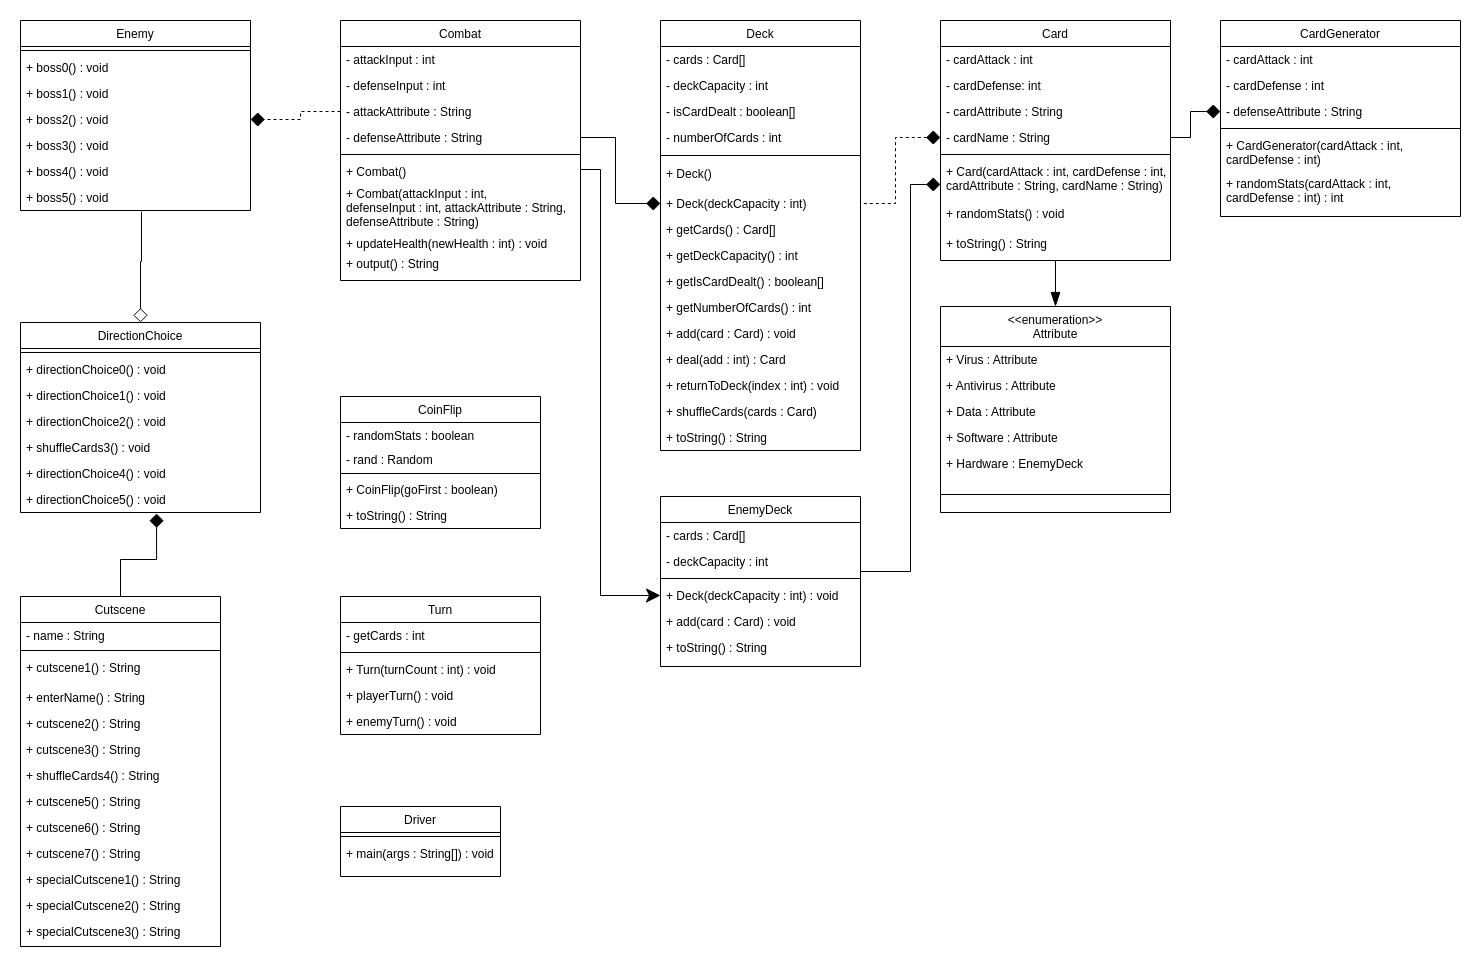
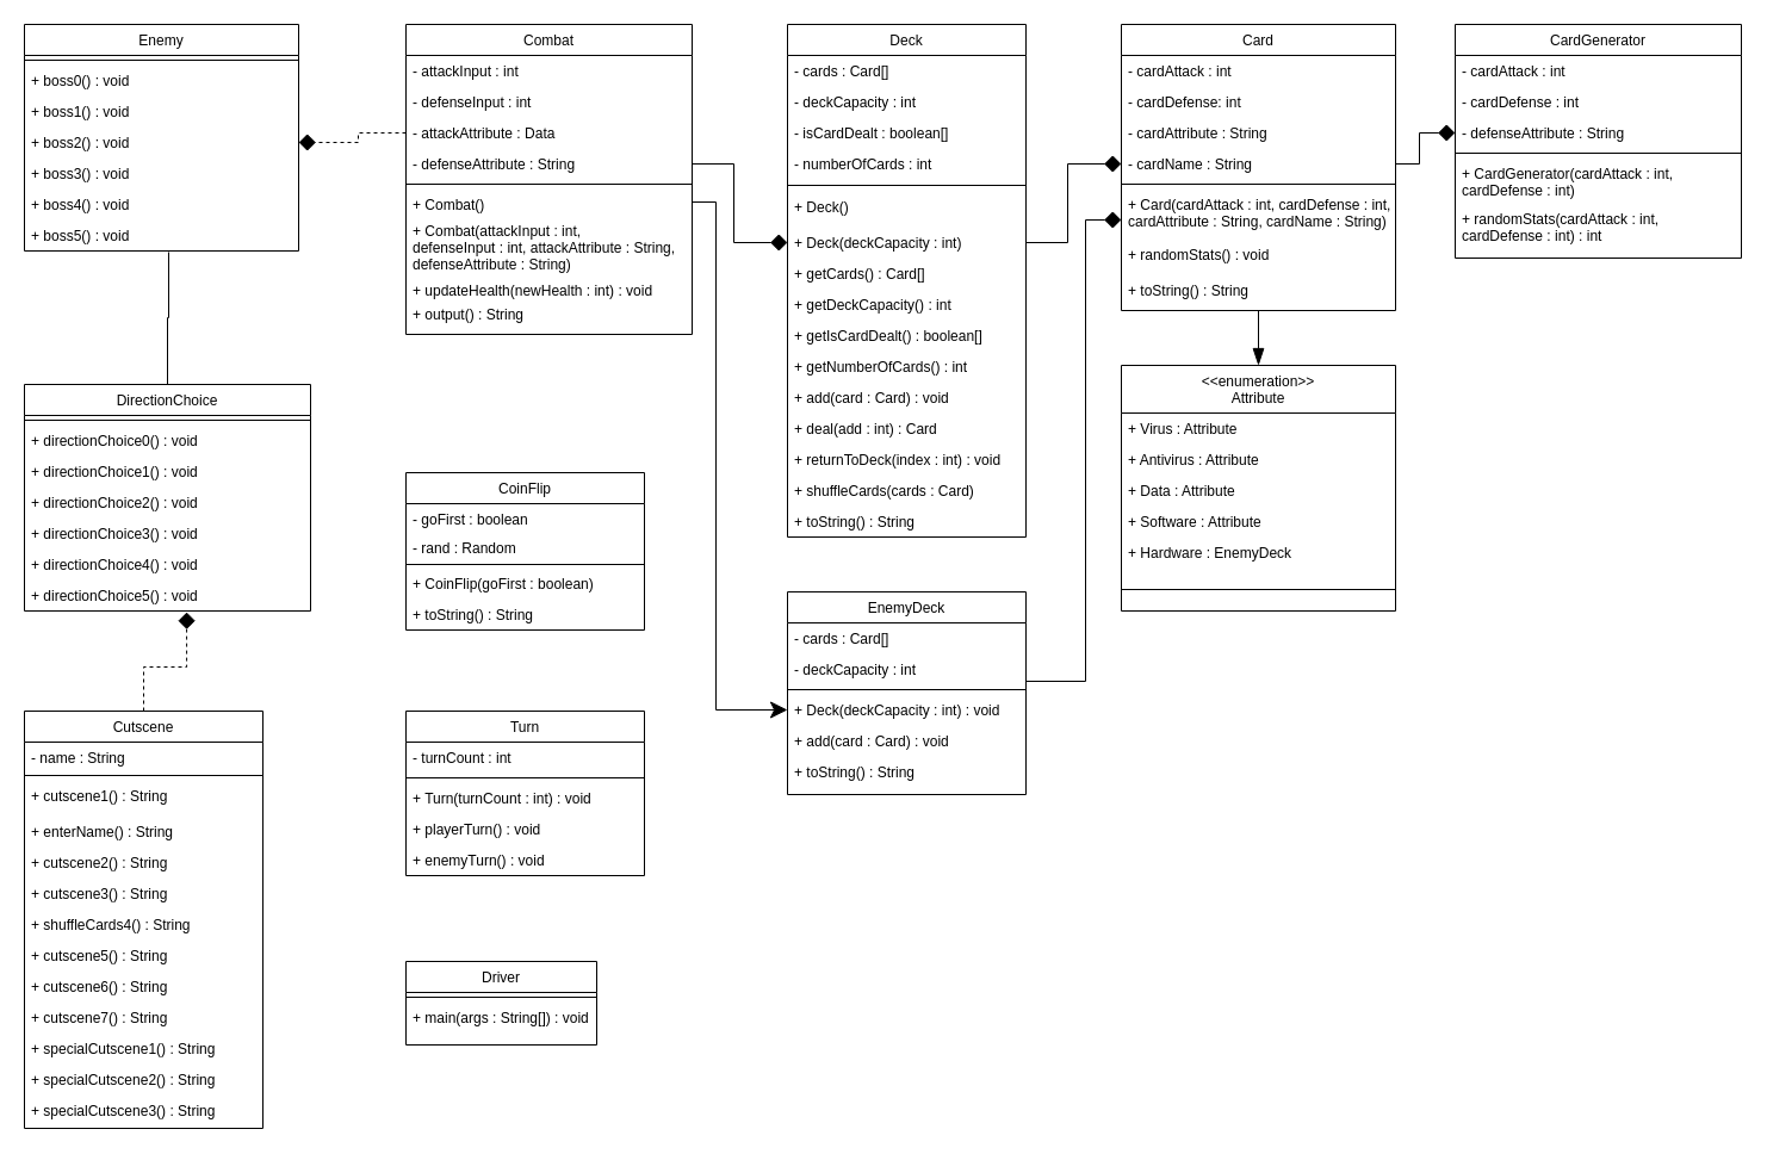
- <mxCell id="42" value="- attackAttribute : String" style="text;align=left;verticalAlign=top;spacingLeft=4;spacingRight=4;overflow=hidden;rotatable=0;points=[[0,0.5],[1,0.5]];portConstraint=eastwest;rounded=0;shadow=0;html=0;" parent="39" vertex="1"><mxGeometry y="78" width="240" height="26" as="geometry" /></mxCell>
+ <mxCell id="42" value="- attackAttribute : Data" style="text;align=left;verticalAlign=top;spacingLeft=4;spacingRight=4;overflow=hidden;rotatable=0;points=[[0,0.5],[1,0.5]];portConstraint=eastwest;rounded=0;shadow=0;html=0;" parent="39" vertex="1"><mxGeometry y="78" width="240" height="26" as="geometry" /></mxCell>
- <mxCell id="75" style="edgeStyle=orthogonalEdgeStyle;rounded=0;orthogonalLoop=1;jettySize=auto;html=1;exitX=0;exitY=0.5;exitDx=0;exitDy=0;entryX=1;entryY=0.5;entryDx=0;entryDy=0;endArrow=none;endFill=0;strokeWidth=1;startArrow=diamond;startFill=1;endSize=6;startSize=12;dashed=1;" parent="1" source="9" target="29" edge="1"><mxGeometry relative="1" as="geometry" /></mxCell>
+ <mxCell id="75" style="edgeStyle=orthogonalEdgeStyle;rounded=0;orthogonalLoop=1;jettySize=auto;html=1;exitX=0;exitY=0.5;exitDx=0;exitDy=0;entryX=1;entryY=0.5;entryDx=0;entryDy=0;endArrow=none;endFill=0;strokeWidth=1;startArrow=diamond;startFill=1;endSize=6;startSize=12;" parent="1" source="9" target="29" edge="1"><mxGeometry relative="1" as="geometry" /></mxCell>
- <mxCell id="111" style="edgeStyle=orthogonalEdgeStyle;rounded=0;orthogonalLoop=1;jettySize=auto;html=1;startArrow=none;startFill=0;endArrow=diamond;endFill=0;strokeWidth=1;endSize=12;entryX=0.5;entryY=0;entryDx=0;entryDy=0;exitX=0.526;exitY=1.038;exitDx=0;exitDy=0;exitPerimeter=0;" edge="1" parent="1" source="87" target="102"><mxGeometry relative="1" as="geometry"><mxPoint x="135" y="286" as="sourcePoint" /><mxPoint x="130" y="356" as="targetPoint" /></mxGeometry></mxCell>
+ <mxCell id="111" style="edgeStyle=orthogonalEdgeStyle;rounded=0;orthogonalLoop=1;jettySize=auto;html=1;startArrow=none;startFill=0;endArrow=none;endFill=0;strokeWidth=1;endSize=12;entryX=0.5;entryY=0;entryDx=0;entryDy=0;exitX=0.526;exitY=1.038;exitDx=0;exitDy=0;exitPerimeter=0;" edge="1" parent="1" source="87" target="102"><mxGeometry relative="1" as="geometry"><mxPoint x="135" y="286" as="sourcePoint" /><mxPoint x="130" y="356" as="targetPoint" /></mxGeometry></mxCell>
- <mxCell id="57" value="- randomStats : boolean" style="text;align=left;verticalAlign=top;spacingLeft=4;spacingRight=4;overflow=hidden;rotatable=0;points=[[0,0.5],[1,0.5]];portConstraint=eastwest;" parent="56" vertex="1"><mxGeometry y="26" width="200" height="24" as="geometry" /></mxCell>
+ <mxCell id="57" value="- goFirst : boolean" style="text;align=left;verticalAlign=top;spacingLeft=4;spacingRight=4;overflow=hidden;rotatable=0;points=[[0,0.5],[1,0.5]];portConstraint=eastwest;" parent="56" vertex="1"><mxGeometry y="26" width="200" height="24" as="geometry" /></mxCell>
- <mxCell id="107" value="+ shuffleCards3() : void" style="text;align=left;verticalAlign=top;spacingLeft=4;spacingRight=4;overflow=hidden;rotatable=0;points=[[0,0.5],[1,0.5]];portConstraint=eastwest;" vertex="1" parent="102"><mxGeometry y="112" width="240" height="26" as="geometry" /></mxCell>
+ <mxCell id="107" value="+ directionChoice3() : void" style="text;align=left;verticalAlign=top;spacingLeft=4;spacingRight=4;overflow=hidden;rotatable=0;points=[[0,0.5],[1,0.5]];portConstraint=eastwest;" vertex="1" parent="102"><mxGeometry y="112" width="240" height="26" as="geometry" /></mxCell>
- <mxCell id="112" style="edgeStyle=orthogonalEdgeStyle;rounded=0;orthogonalLoop=1;jettySize=auto;html=1;startArrow=none;startFill=0;endArrow=diamond;endFill=1;strokeWidth=1;endSize=12;exitX=0.5;exitY=0;exitDx=0;exitDy=0;entryX=0.567;entryY=1.038;entryDx=0;entryDy=0;entryPerimeter=0;" edge="1" parent="1" source="88" target="109"><mxGeometry relative="1" as="geometry"><mxPoint x="235" y="578" as="sourcePoint" /><mxPoint x="110" y="546" as="targetPoint" /></mxGeometry></mxCell>
+ <mxCell id="112" style="edgeStyle=orthogonalEdgeStyle;rounded=0;orthogonalLoop=1;jettySize=auto;html=1;startArrow=none;startFill=0;endArrow=diamond;endFill=1;strokeWidth=1;endSize=12;exitX=0.5;exitY=0;exitDx=0;exitDy=0;entryX=0.567;entryY=1.038;entryDx=0;entryDy=0;entryPerimeter=0;dashed=1;" edge="1" parent="1" source="88" target="109"><mxGeometry relative="1" as="geometry"><mxPoint x="235" y="578" as="sourcePoint" /><mxPoint x="110" y="546" as="targetPoint" /></mxGeometry></mxCell>
- <mxCell id="70" value="- getCards : int" style="text;align=left;verticalAlign=top;spacingLeft=4;spacingRight=4;overflow=hidden;rotatable=0;points=[[0,0.5],[1,0.5]];portConstraint=eastwest;" parent="69" vertex="1"><mxGeometry y="26" width="200" height="26" as="geometry" /></mxCell>
+ <mxCell id="70" value="- turnCount : int" style="text;align=left;verticalAlign=top;spacingLeft=4;spacingRight=4;overflow=hidden;rotatable=0;points=[[0,0.5],[1,0.5]];portConstraint=eastwest;" parent="69" vertex="1"><mxGeometry y="26" width="200" height="26" as="geometry" /></mxCell>
